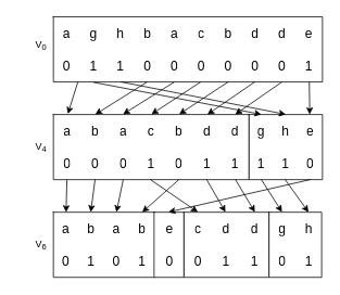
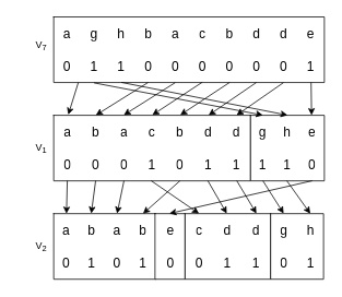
- <mxCell id="103" value="V&lt;sub&gt;0&lt;/sub&gt;" style="text;html=1;strokeColor=none;fillColor=none;align=center;verticalAlign=middle;whiteSpace=wrap;rounded=0;" parent="1" vertex="1"><mxGeometry x="35" y="40" width="30" height="30" as="geometry" /></mxCell>
+ <mxCell id="103" value="V&lt;sub&gt;7&lt;/sub&gt;" style="text;html=1;strokeColor=none;fillColor=none;align=center;verticalAlign=middle;whiteSpace=wrap;rounded=0;" parent="1" vertex="1"><mxGeometry x="35" y="40" width="30" height="30" as="geometry" /></mxCell>
- <mxCell id="104" value="V&lt;sub&gt;4&lt;/sub&gt;" style="text;html=1;strokeColor=none;fillColor=none;align=center;verticalAlign=middle;whiteSpace=wrap;rounded=0;" parent="1" vertex="1"><mxGeometry x="20" y="165" width="60" height="30" as="geometry" /></mxCell>
+ <mxCell id="104" value="V&lt;sub&gt;1&lt;/sub&gt;" style="text;html=1;strokeColor=none;fillColor=none;align=center;verticalAlign=middle;whiteSpace=wrap;rounded=0;" parent="1" vertex="1"><mxGeometry x="20" y="165" width="60" height="30" as="geometry" /></mxCell>
- <mxCell id="105" value="V&lt;sub&gt;6&lt;/sub&gt;" style="text;html=1;strokeColor=none;fillColor=none;align=center;verticalAlign=middle;whiteSpace=wrap;rounded=0;" vertex="1" parent="1"><mxGeometry x="20" y="285" width="60" height="30" as="geometry" /></mxCell>
+ <mxCell id="105" value="V&lt;sub&gt;2&lt;/sub&gt;" style="text;html=1;strokeColor=none;fillColor=none;align=center;verticalAlign=middle;whiteSpace=wrap;rounded=0;" vertex="1" parent="1"><mxGeometry x="20" y="285" width="60" height="30" as="geometry" /></mxCell>
